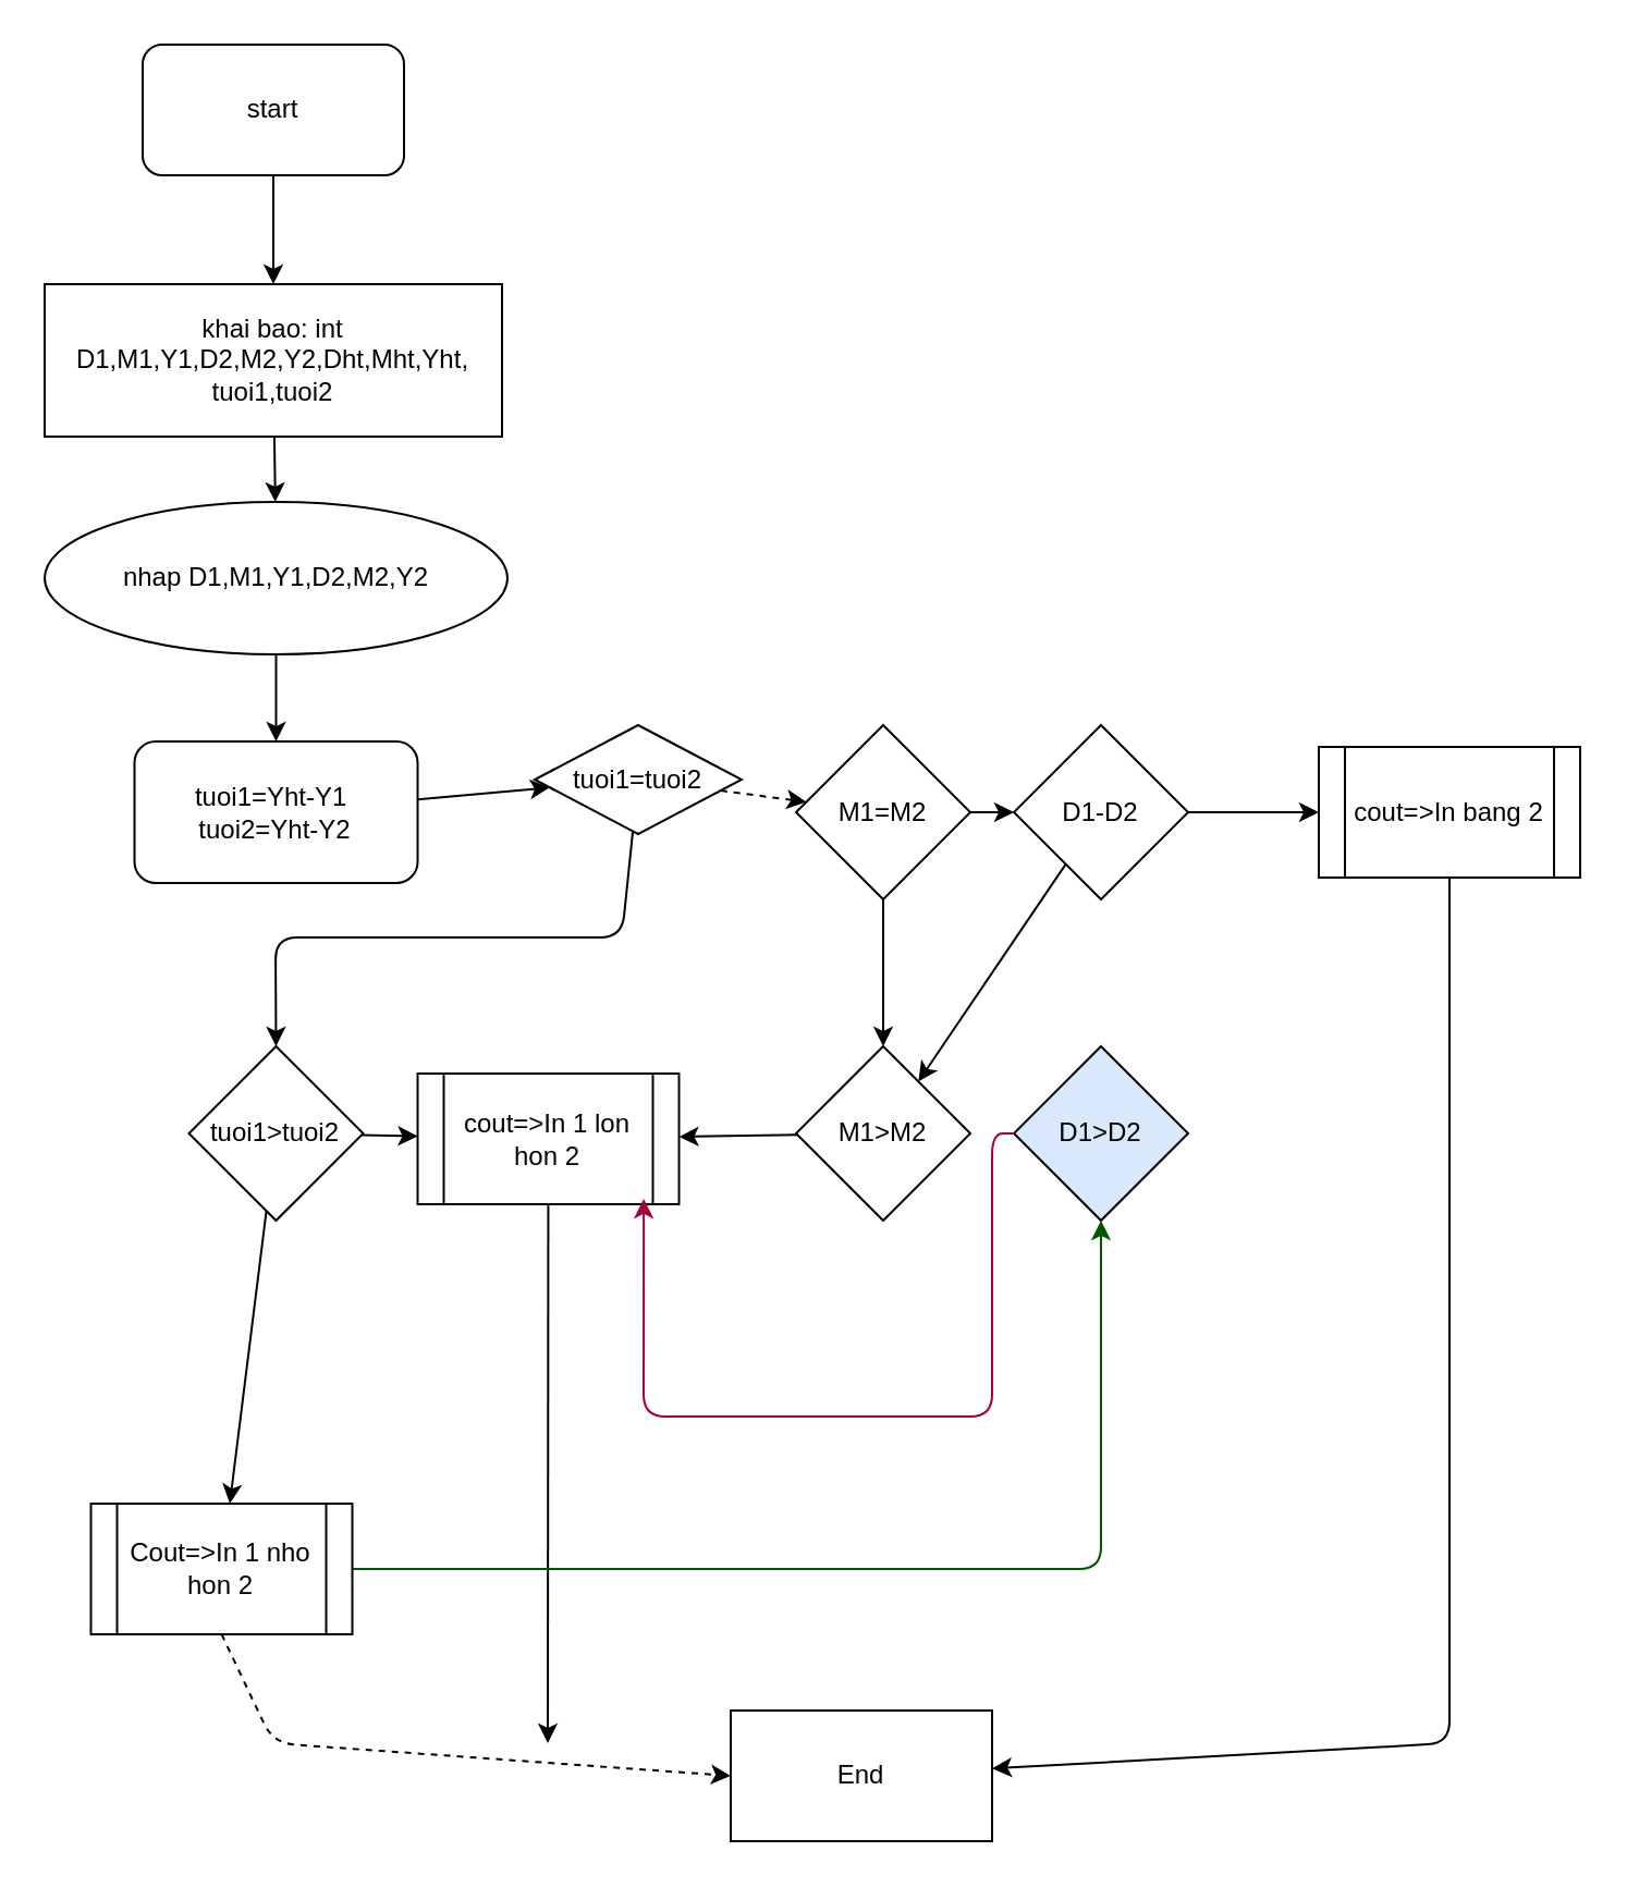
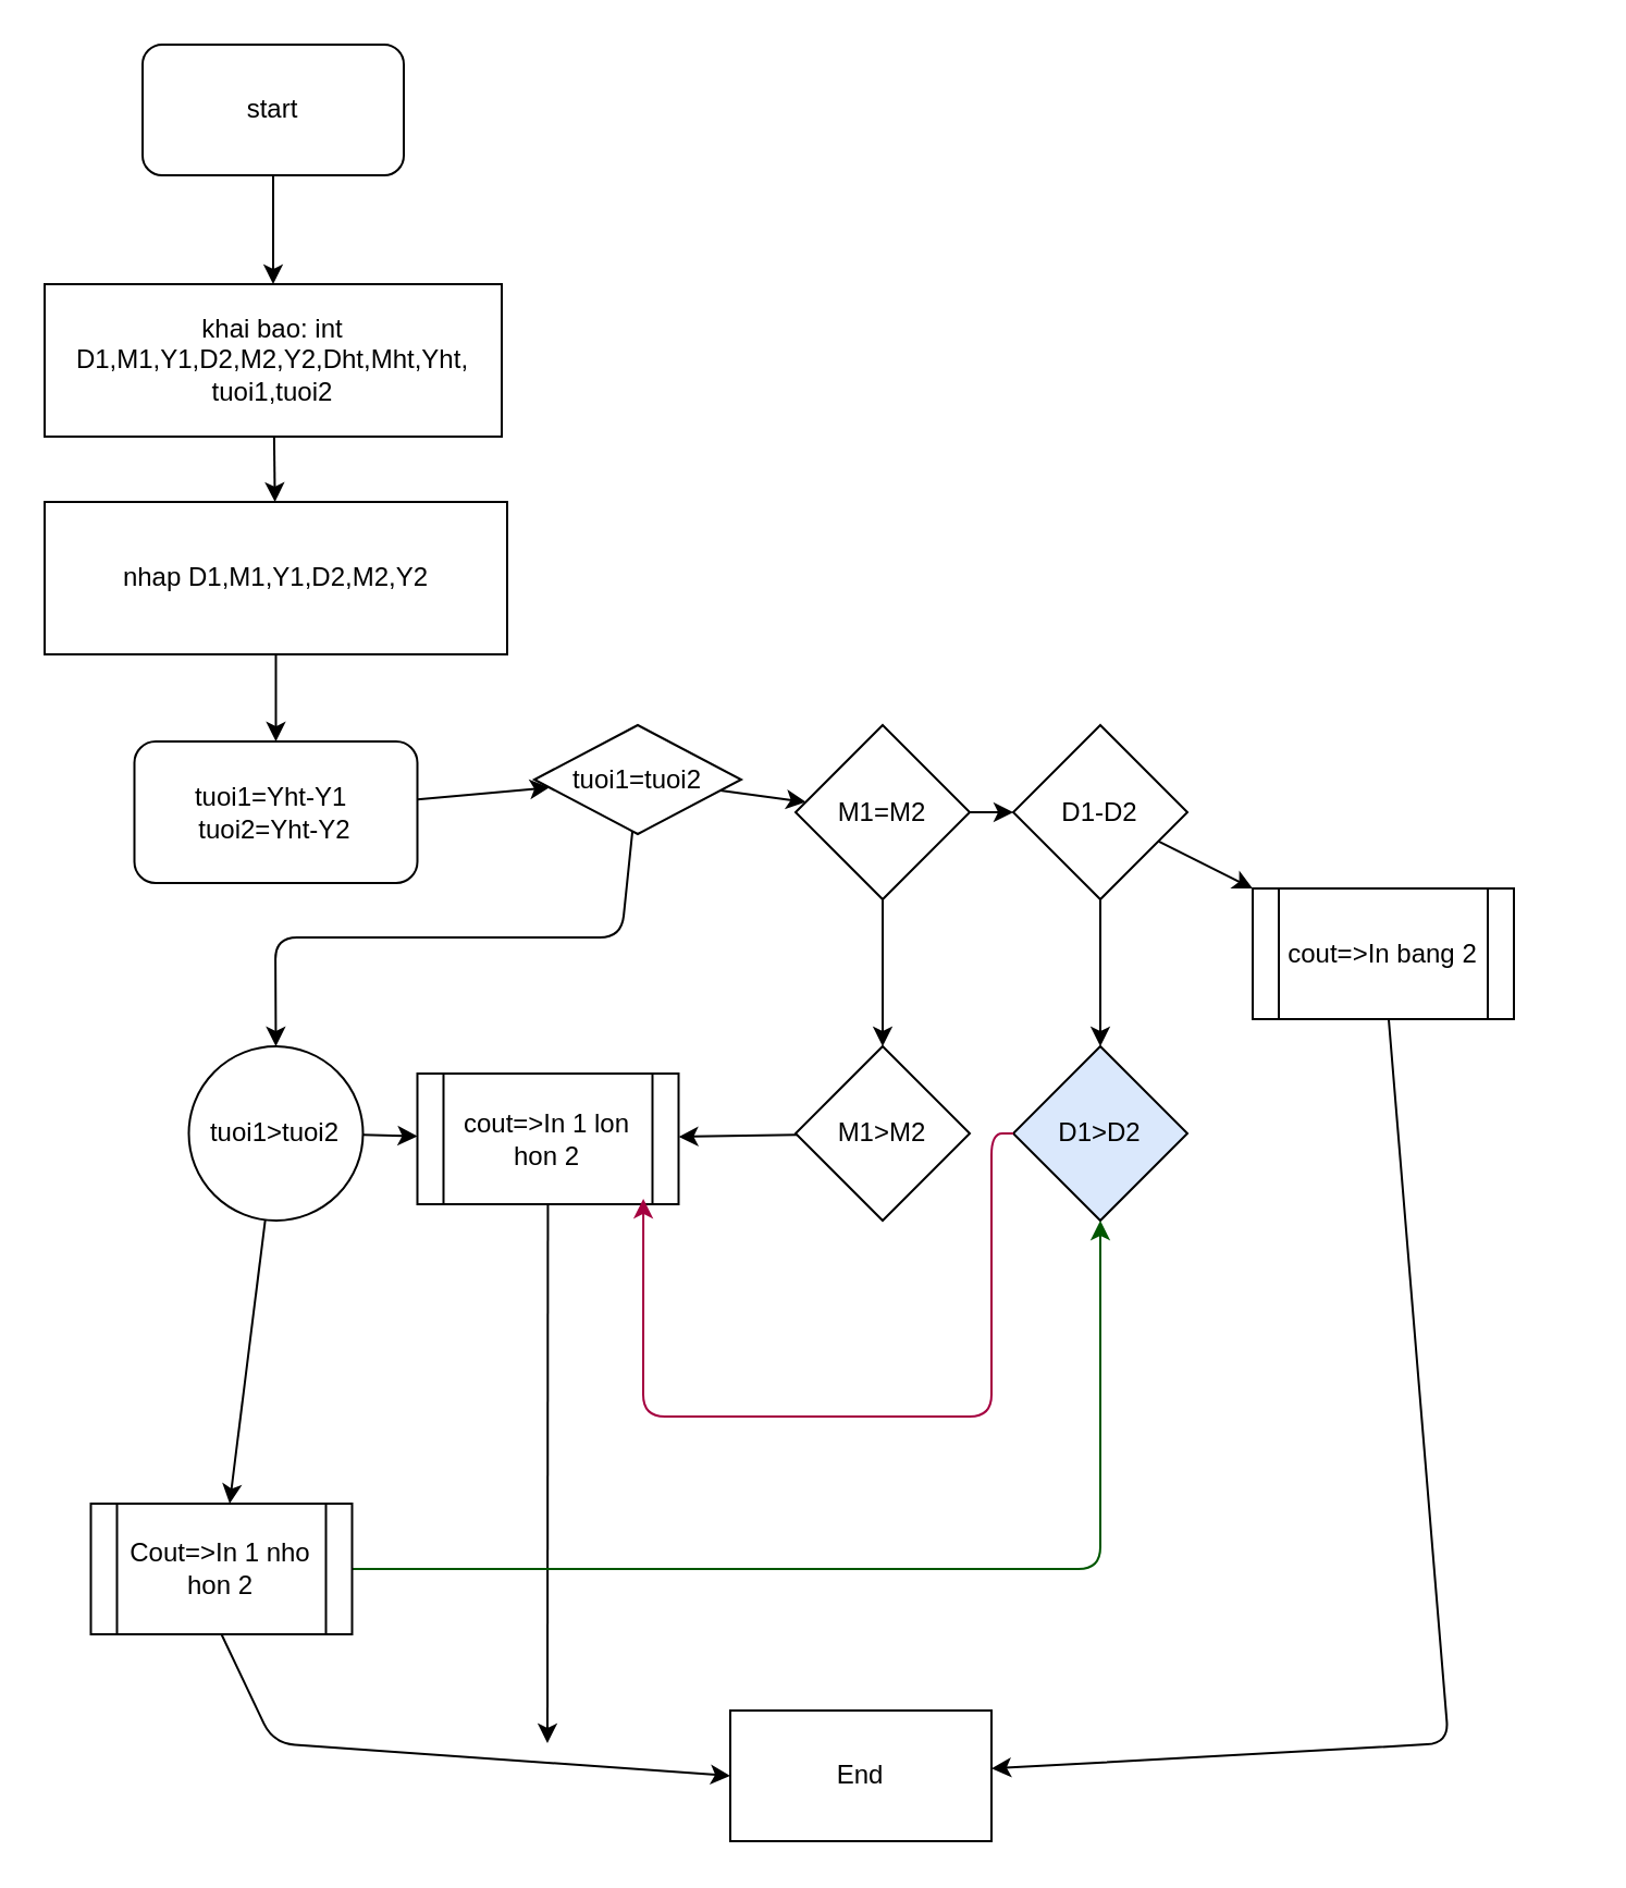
- <mxCell id="7" value="nhap D1,M1,Y1,D2,M2,Y2" style="ellipse;whiteSpace=wrap;html=1;" vertex="1" parent="1"><mxGeometry x="20" y="230" width="212.5" height="70" as="geometry" /></mxCell>
+ <mxCell id="7" value="nhap D1,M1,Y1,D2,M2,Y2" style="rounded=0;whiteSpace=wrap;html=1;" vertex="1" parent="1"><mxGeometry x="20" y="230" width="212.5" height="70" as="geometry" /></mxCell>
- <mxCell id="10" value="" style="edgeStyle=none;html=1;dashed=1;" edge="1" parent="1" source="12" target="15"><mxGeometry relative="1" as="geometry" /></mxCell>
+ <mxCell id="10" value="" style="edgeStyle=none;html=1;" edge="1" parent="1" source="12" target="15"><mxGeometry relative="1" as="geometry" /></mxCell>
- <mxCell id="20" value="cout=&amp;gt;In bang 2" style="shape=process;whiteSpace=wrap;html=1;backgroundOutline=1;rounded=0;" vertex="1" parent="1"><mxGeometry x="605" y="342.5" width="120" height="60" as="geometry" /></mxCell>
+ <mxCell id="20" value="cout=&amp;gt;In bang 2" style="shape=process;whiteSpace=wrap;html=1;backgroundOutline=1;rounded=0;" vertex="1" parent="1"><mxGeometry x="575" y="407.5" width="120" height="60" as="geometry" /></mxCell>
- <mxCell id="17" value="" style="edgeStyle=none;html=1;" edge="1" parent="1" source="18" target="27"><mxGeometry relative="1" as="geometry" /></mxCell>
+ <mxCell id="17" value="" style="edgeStyle=none;html=1;" edge="1" parent="1" source="18" target="25"><mxGeometry relative="1" as="geometry" /></mxCell>
- <mxCell id="23" value="tuoi1&amp;gt;tuoi2" style="rhombus;whiteSpace=wrap;html=1;rounded=0;" vertex="1" parent="1"><mxGeometry x="86.25" y="480" width="80" height="80" as="geometry" /></mxCell>
+ <mxCell id="23" value="tuoi1&amp;gt;tuoi2" style="ellipse;whiteSpace=wrap;html=1;" vertex="1" parent="1"><mxGeometry x="86.25" y="480" width="80" height="80" as="geometry" /></mxCell>
- <mxCell id="30" value="" style="edgeStyle=none;html=1;entryX=0;entryY=0.5;entryDx=0;entryDy=0;exitX=0.5;exitY=1;exitDx=0;exitDy=0;dashed=1;" edge="1" parent="1" source="32" target="24"><mxGeometry relative="1" as="geometry"><mxPoint x="266.25" y="720" as="targetPoint" /><Array as="points"><mxPoint x="125" y="800" /></Array></mxGeometry></mxCell>
+ <mxCell id="30" value="" style="edgeStyle=none;html=1;entryX=0;entryY=0.5;entryDx=0;entryDy=0;exitX=0.5;exitY=1;exitDx=0;exitDy=0;" edge="1" parent="1" source="32" target="24"><mxGeometry relative="1" as="geometry"><mxPoint x="266.25" y="720" as="targetPoint" /><Array as="points"><mxPoint x="125" y="800" /></Array></mxGeometry></mxCell>
